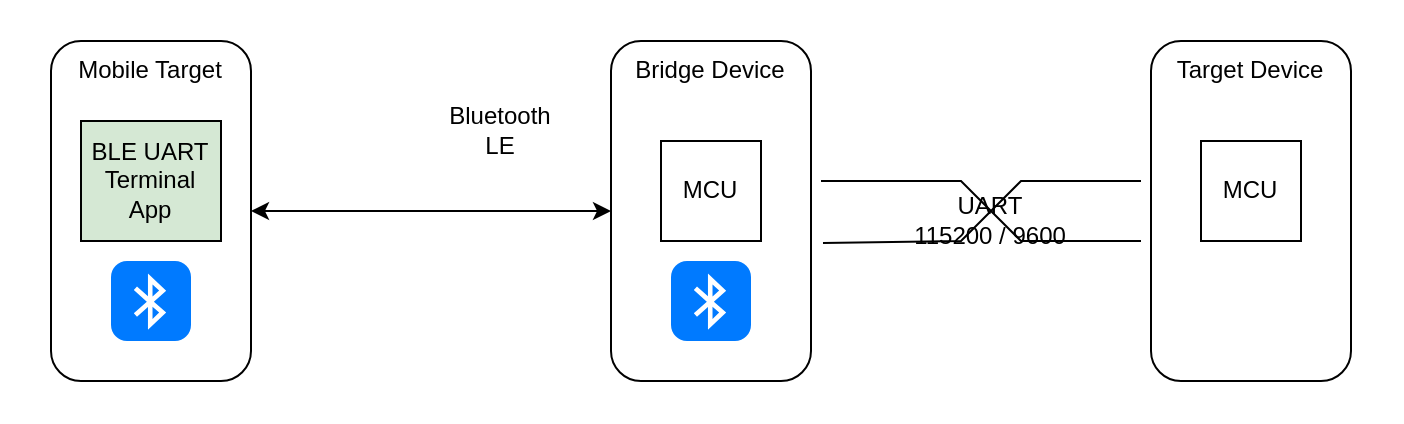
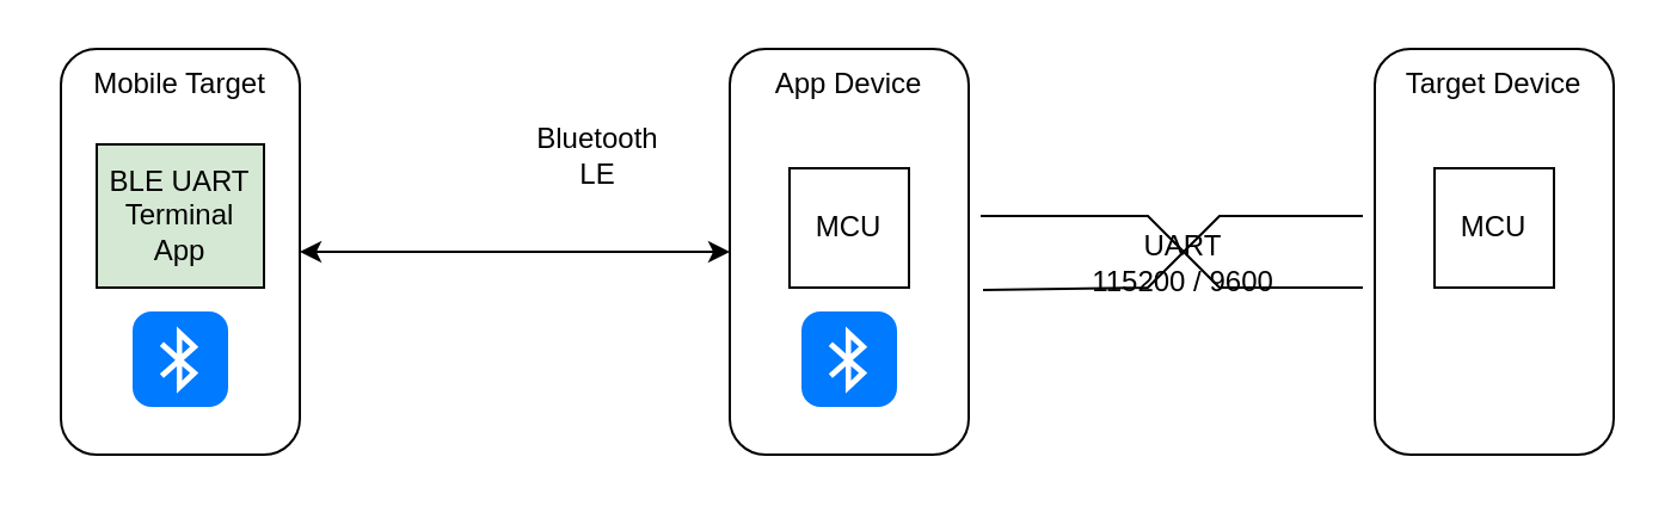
- <mxCell id="4" value="&lt;div&gt;Bridge Device&lt;/div&gt;" style="text;html=1;align=center;verticalAlign=middle;whiteSpace=wrap;rounded=0;" vertex="1" parent="1"><mxGeometry x="300" y="20" width="110" height="30" as="geometry" /></mxCell>
+ <mxCell id="4" value="&lt;div&gt;App Device&lt;/div&gt;" style="text;html=1;align=center;verticalAlign=middle;whiteSpace=wrap;rounded=0;" vertex="1" parent="1"><mxGeometry x="300" y="20" width="110" height="30" as="geometry" /></mxCell>
